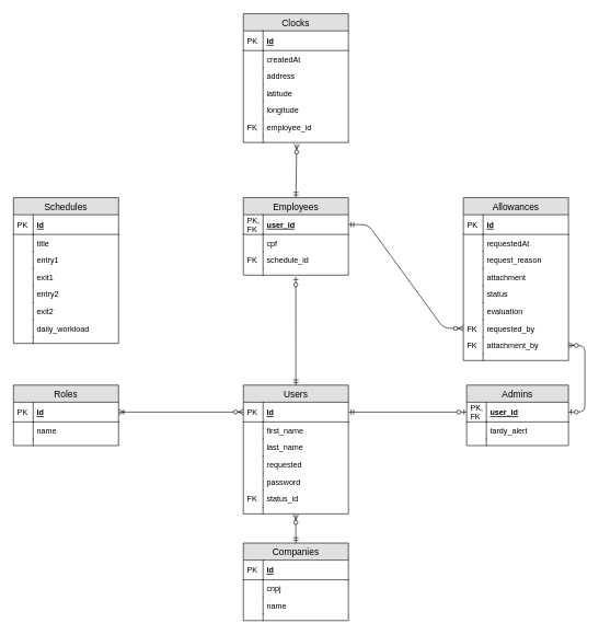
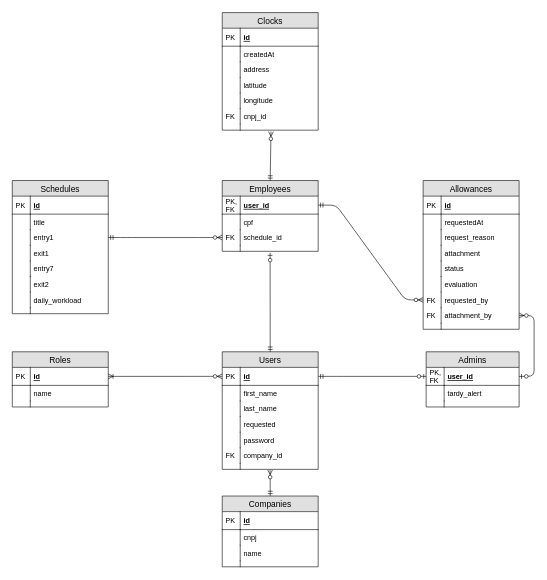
- <mxCell id="74" value="employee_id" style="shape=partialRectangle;top=0;left=0;right=0;bottom=0;align=left;verticalAlign=top;fillColor=none;spacingLeft=34;spacingRight=4;overflow=hidden;rotatable=0;points=[[0,0.5],[1,0.5]];portConstraint=eastwest;dropTarget=0;fontSize=12;" parent="63" vertex="1"><mxGeometry y="160" width="160" height="26" as="geometry" /></mxCell>
+ <mxCell id="74" value="cnpj_id" style="shape=partialRectangle;top=0;left=0;right=0;bottom=0;align=left;verticalAlign=top;fillColor=none;spacingLeft=34;spacingRight=4;overflow=hidden;rotatable=0;points=[[0,0.5],[1,0.5]];portConstraint=eastwest;dropTarget=0;fontSize=12;" parent="63" vertex="1"><mxGeometry y="160" width="160" height="26" as="geometry" /></mxCell>
+ <mxCell id="79" value="" style="edgeStyle=entityRelationEdgeStyle;fontSize=12;html=1;endArrow=ERzeroToMany;startArrow=ERmandOne;exitX=1;exitY=0.5;exitDx=0;exitDy=0;entryX=0;entryY=0.5;entryDx=0;entryDy=0;" parent="1" source="51" target="7" edge="1"><mxGeometry width="100" height="100" relative="1" as="geometry"><mxPoint x="100" y="868" as="sourcePoint" /><mxPoint x="200" y="768" as="targetPoint" /></mxGeometry></mxCell>
- <mxCell id="55" value="entry2" style="shape=partialRectangle;top=0;left=0;right=0;bottom=0;align=left;verticalAlign=top;fillColor=none;spacingLeft=34;spacingRight=4;overflow=hidden;rotatable=0;points=[[0,0.5],[1,0.5]];portConstraint=eastwest;dropTarget=0;fontSize=12;" parent="46" vertex="1"><mxGeometry y="134" width="160" height="26" as="geometry" /></mxCell>
+ <mxCell id="55" value="entry7" style="shape=partialRectangle;top=0;left=0;right=0;bottom=0;align=left;verticalAlign=top;fillColor=none;spacingLeft=34;spacingRight=4;overflow=hidden;rotatable=0;points=[[0,0.5],[1,0.5]];portConstraint=eastwest;dropTarget=0;fontSize=12;" parent="46" vertex="1"><mxGeometry y="134" width="160" height="26" as="geometry" /></mxCell>
- <mxCell id="93" value="status_id" style="shape=partialRectangle;top=0;left=0;right=0;bottom=0;align=left;verticalAlign=top;fillColor=none;spacingLeft=34;spacingRight=4;overflow=hidden;rotatable=0;points=[[0,0.5],[1,0.5]];portConstraint=eastwest;dropTarget=0;fontSize=12;" vertex="1" parent="82"><mxGeometry y="160" width="160" height="26" as="geometry" /></mxCell>
+ <mxCell id="93" value="company_id" style="shape=partialRectangle;top=0;left=0;right=0;bottom=0;align=left;verticalAlign=top;fillColor=none;spacingLeft=34;spacingRight=4;overflow=hidden;rotatable=0;points=[[0,0.5],[1,0.5]];portConstraint=eastwest;dropTarget=0;fontSize=12;" vertex="1" parent="82"><mxGeometry y="160" width="160" height="26" as="geometry" /></mxCell>
